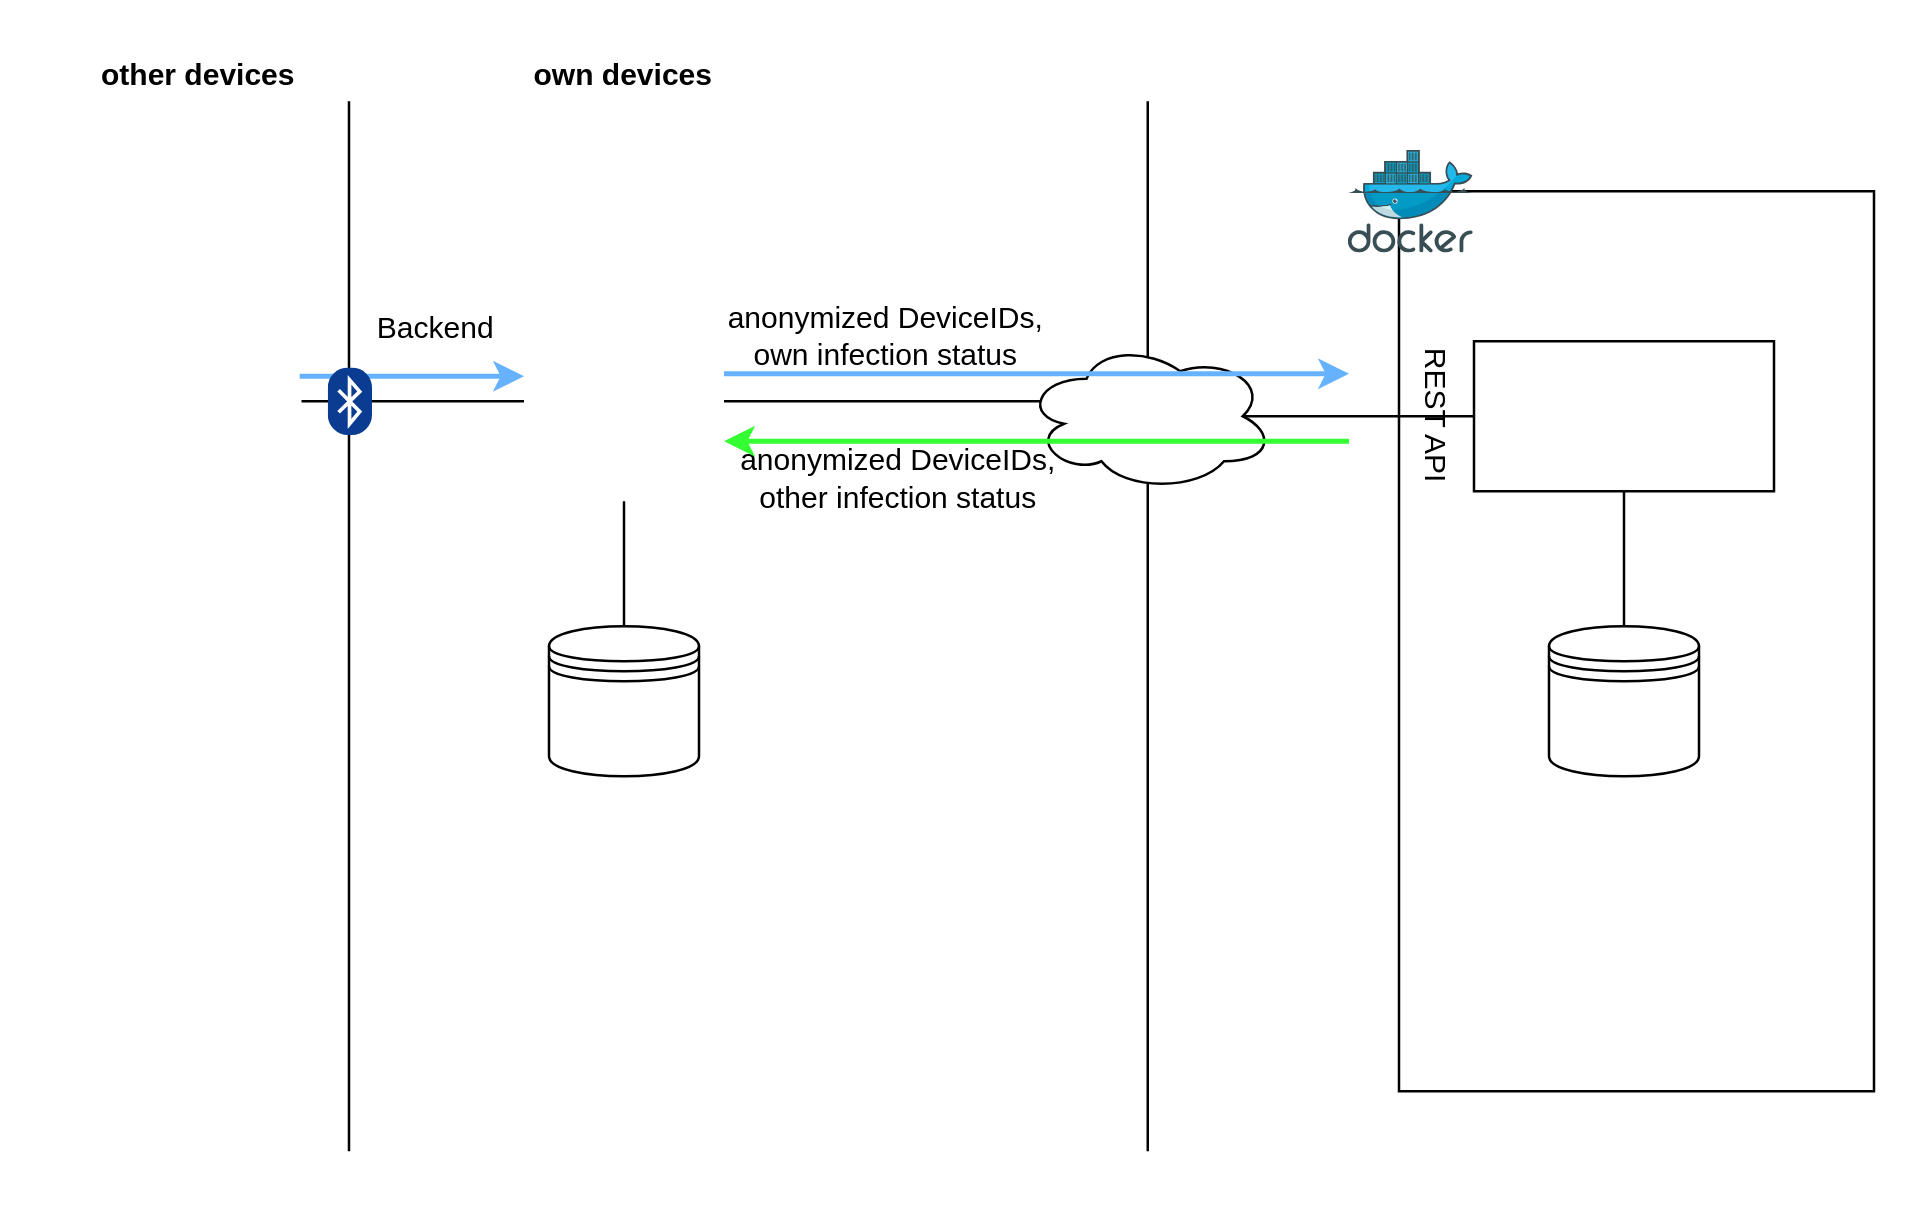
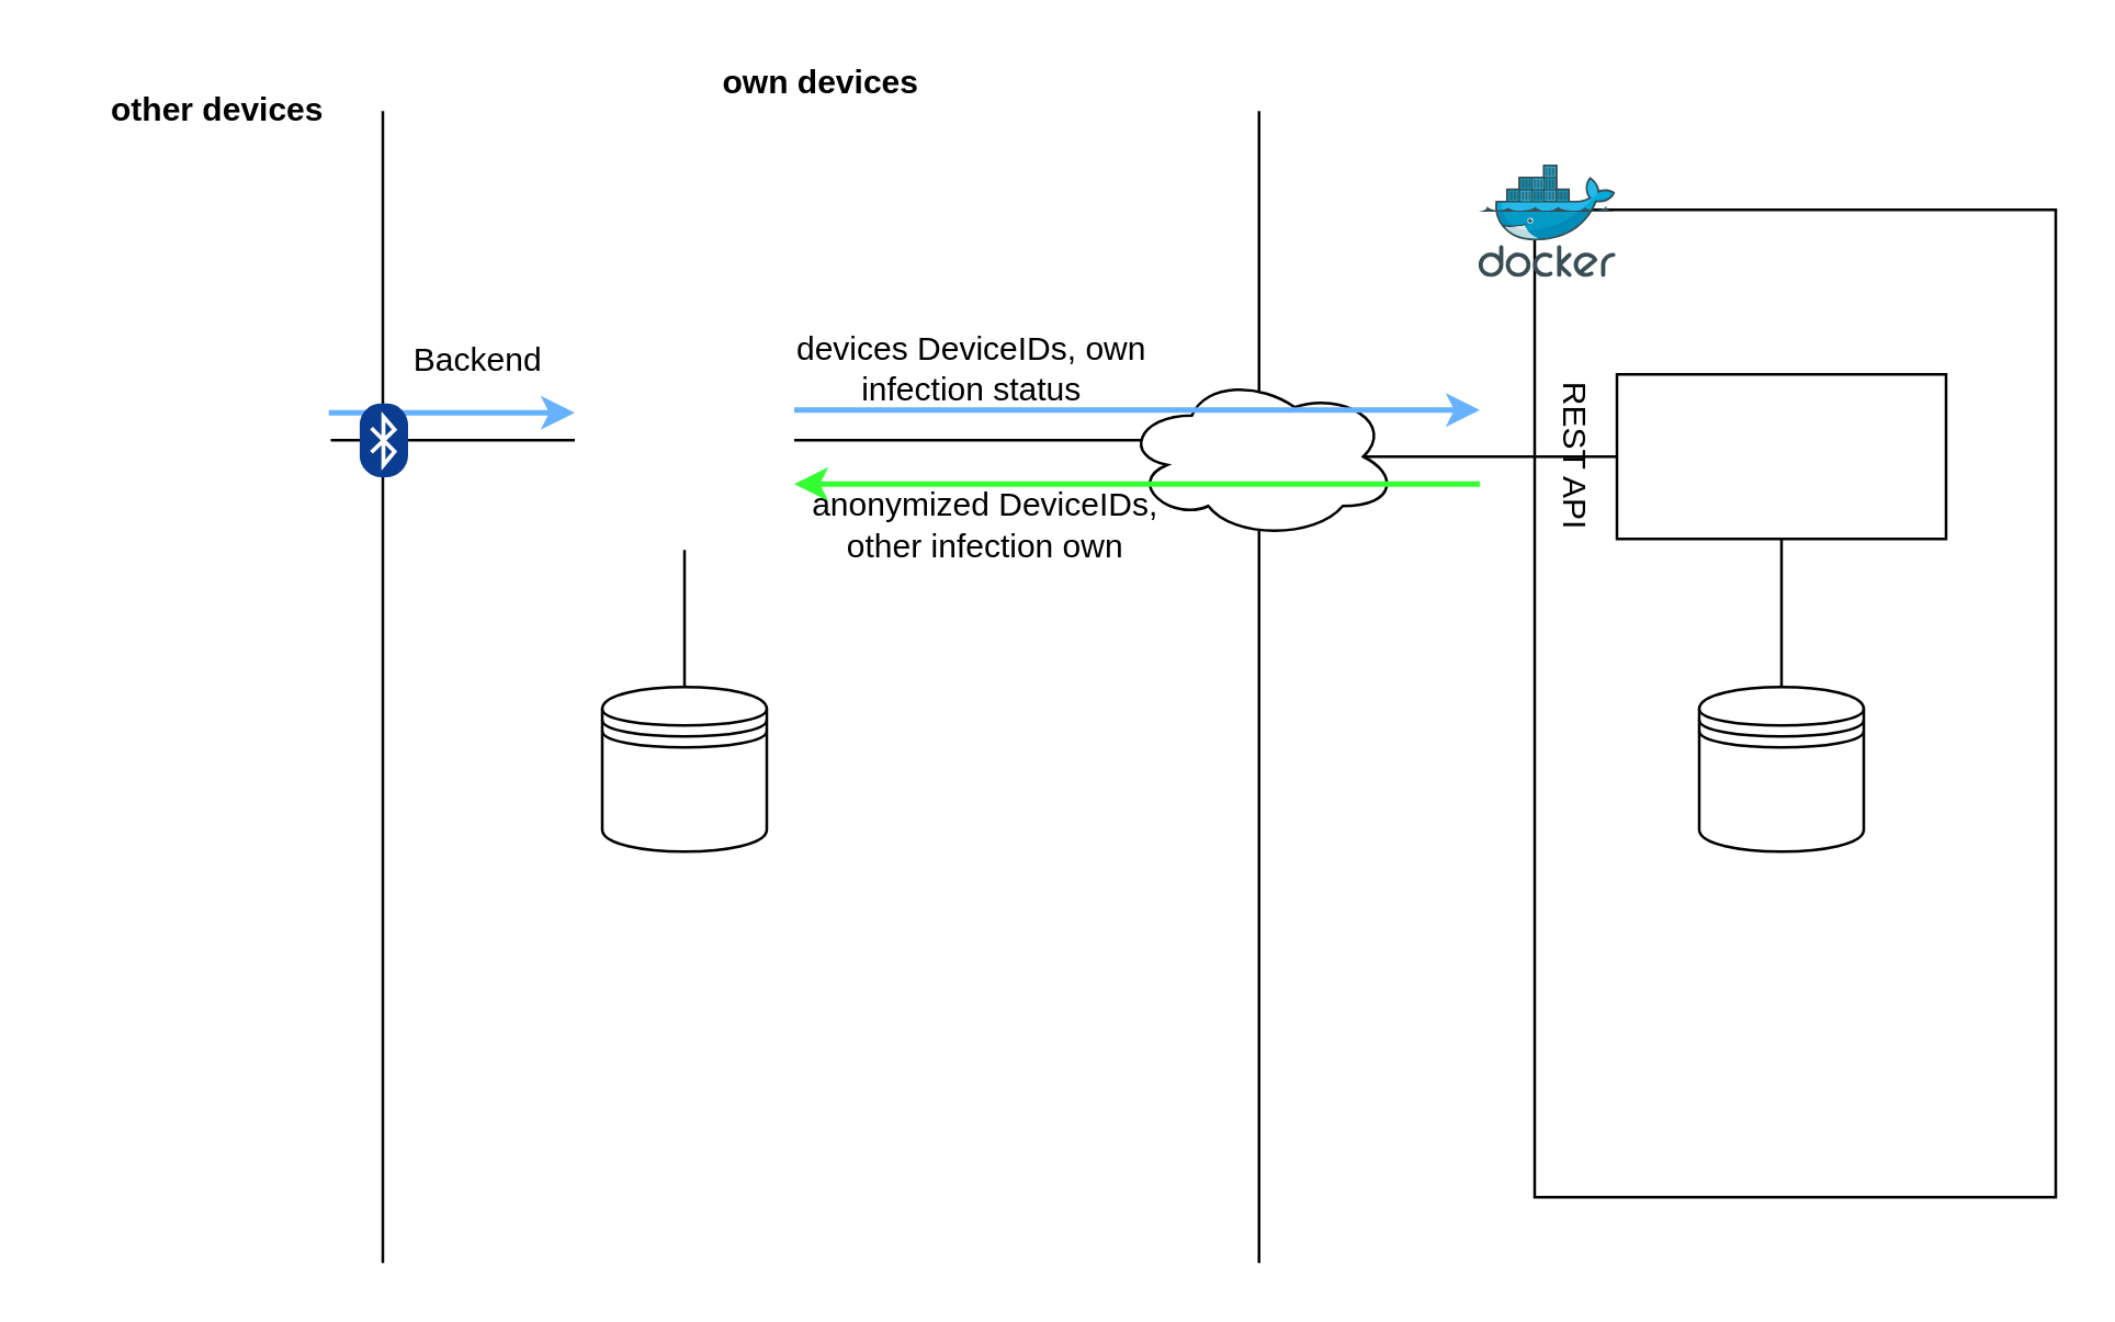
- <mxCell id="23" value="other devices" style="text;html=1;strokeColor=none;fillColor=none;align=center;verticalAlign=middle;whiteSpace=wrap;rounded=0;fontColor=#000000;fontStyle=1" parent="1" vertex="1"><mxGeometry x="39" y="20" width="80" height="20" as="geometry" /></mxCell>
+ <mxCell id="23" value="other devices" style="text;html=1;strokeColor=none;fillColor=none;align=center;verticalAlign=middle;whiteSpace=wrap;rounded=0;fontColor=#000000;fontStyle=1" parent="1" vertex="1"><mxGeometry x="39" y="30" width="80" height="20" as="geometry" /></mxCell>
- <mxCell id="24" value="own devices" style="text;html=1;strokeColor=none;fillColor=none;align=center;verticalAlign=middle;whiteSpace=wrap;rounded=0;fontColor=#000000;fontStyle=1" parent="1" vertex="1"><mxGeometry x="209" y="20" width="80" height="20" as="geometry" /></mxCell>
+ <mxCell id="24" value="own devices" style="text;html=1;strokeColor=none;fillColor=none;align=center;verticalAlign=middle;whiteSpace=wrap;rounded=0;fontColor=#000000;fontStyle=1" parent="1" vertex="1"><mxGeometry x="259" y="20" width="80" height="20" as="geometry" /></mxCell>
- <mxCell id="16" value="anonymized DeviceIDs, own infection status" style="text;html=1;strokeColor=none;fillColor=none;align=center;verticalAlign=middle;whiteSpace=wrap;rounded=0;fontColor=#000000;strokeWidth=2;" parent="1" vertex="1"><mxGeometry x="279" y="119" width="150" height="30" as="geometry" /></mxCell>
+ <mxCell id="16" value="devices DeviceIDs, own infection status" style="text;html=1;strokeColor=none;fillColor=none;align=center;verticalAlign=middle;whiteSpace=wrap;rounded=0;fontColor=#000000;strokeWidth=2;" parent="1" vertex="1"><mxGeometry x="279" y="119" width="150" height="30" as="geometry" /></mxCell>
- <mxCell id="17" value="anonymized DeviceIDs, other infection status" style="text;html=1;strokeColor=none;fillColor=none;align=center;verticalAlign=middle;whiteSpace=wrap;rounded=0;fontColor=#000000;" parent="1" vertex="1"><mxGeometry x="289" y="176" width="140" height="30" as="geometry" /></mxCell>
+ <mxCell id="17" value="anonymized DeviceIDs, other infection own" style="text;html=1;strokeColor=none;fillColor=none;align=center;verticalAlign=middle;whiteSpace=wrap;rounded=0;fontColor=#000000;" parent="1" vertex="1"><mxGeometry x="289" y="176" width="140" height="30" as="geometry" /></mxCell>
